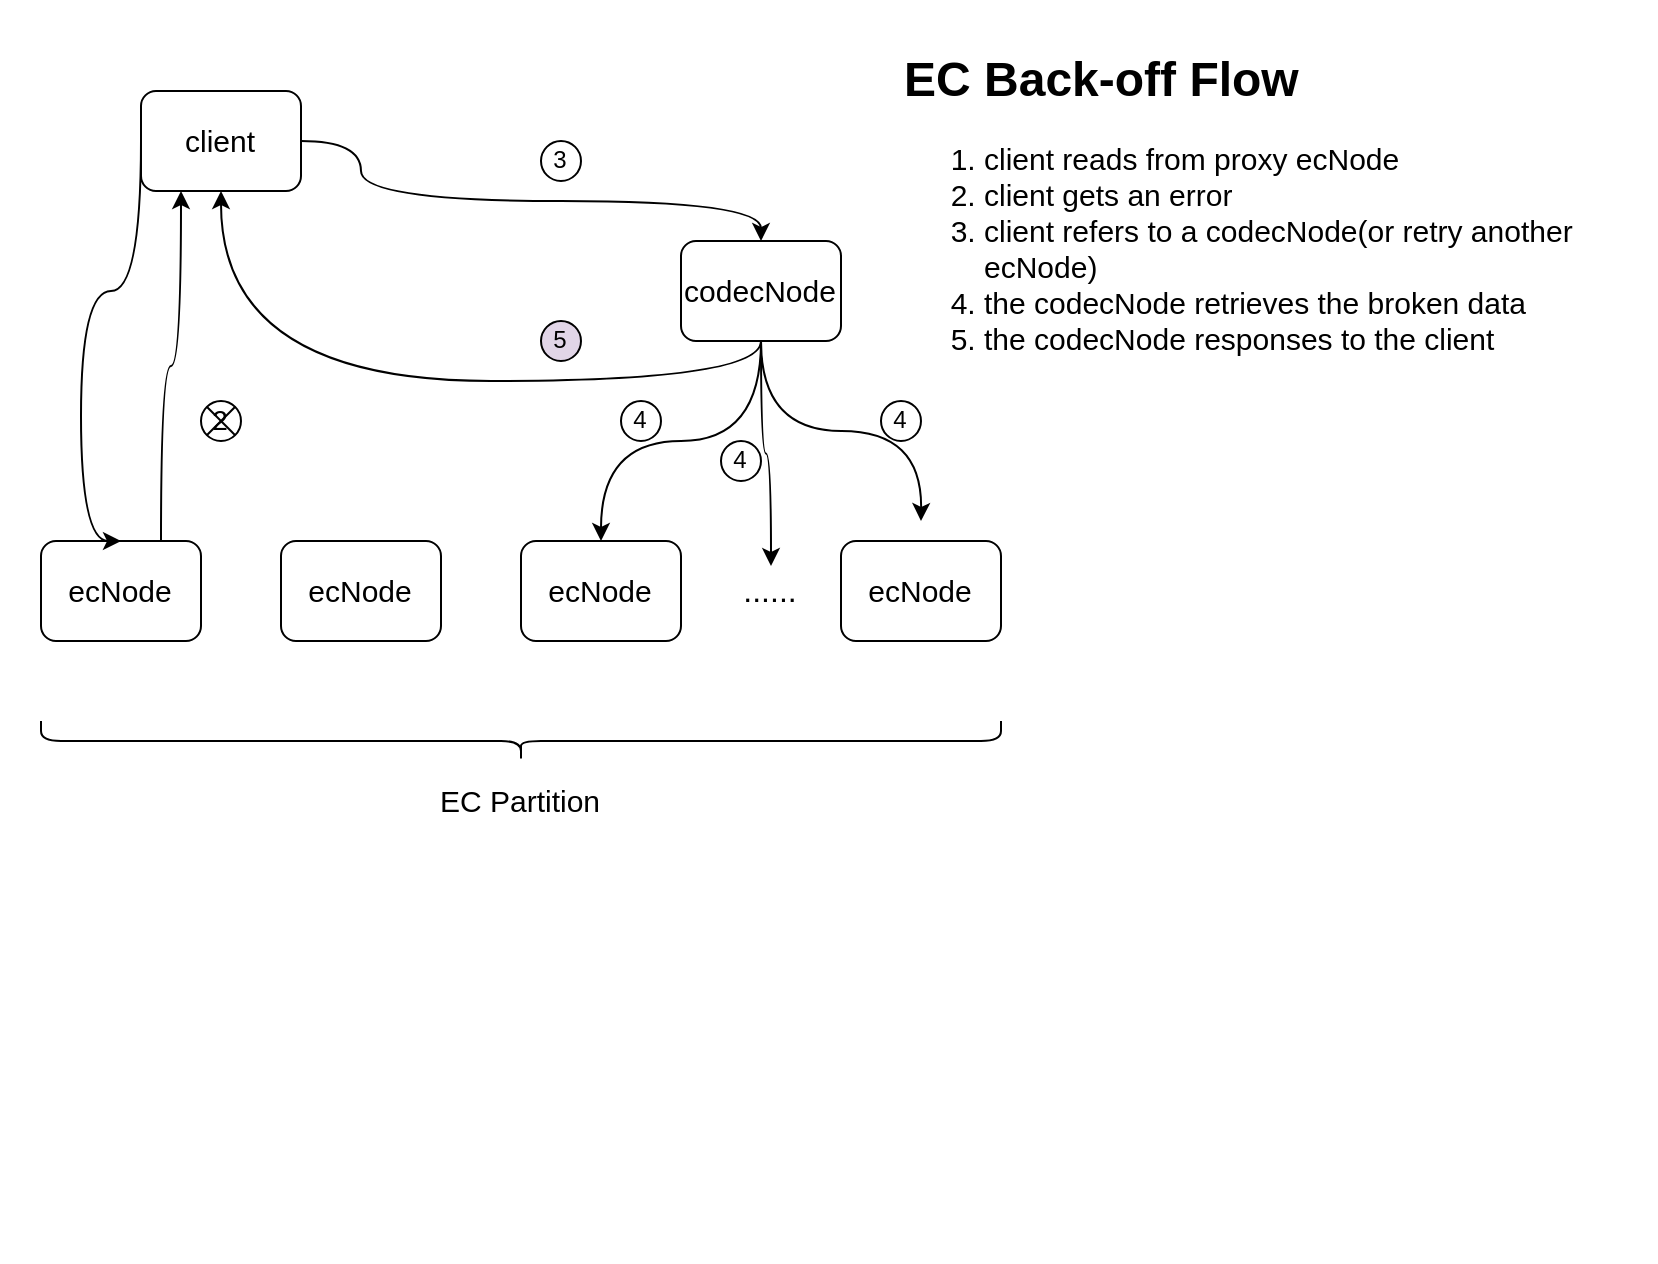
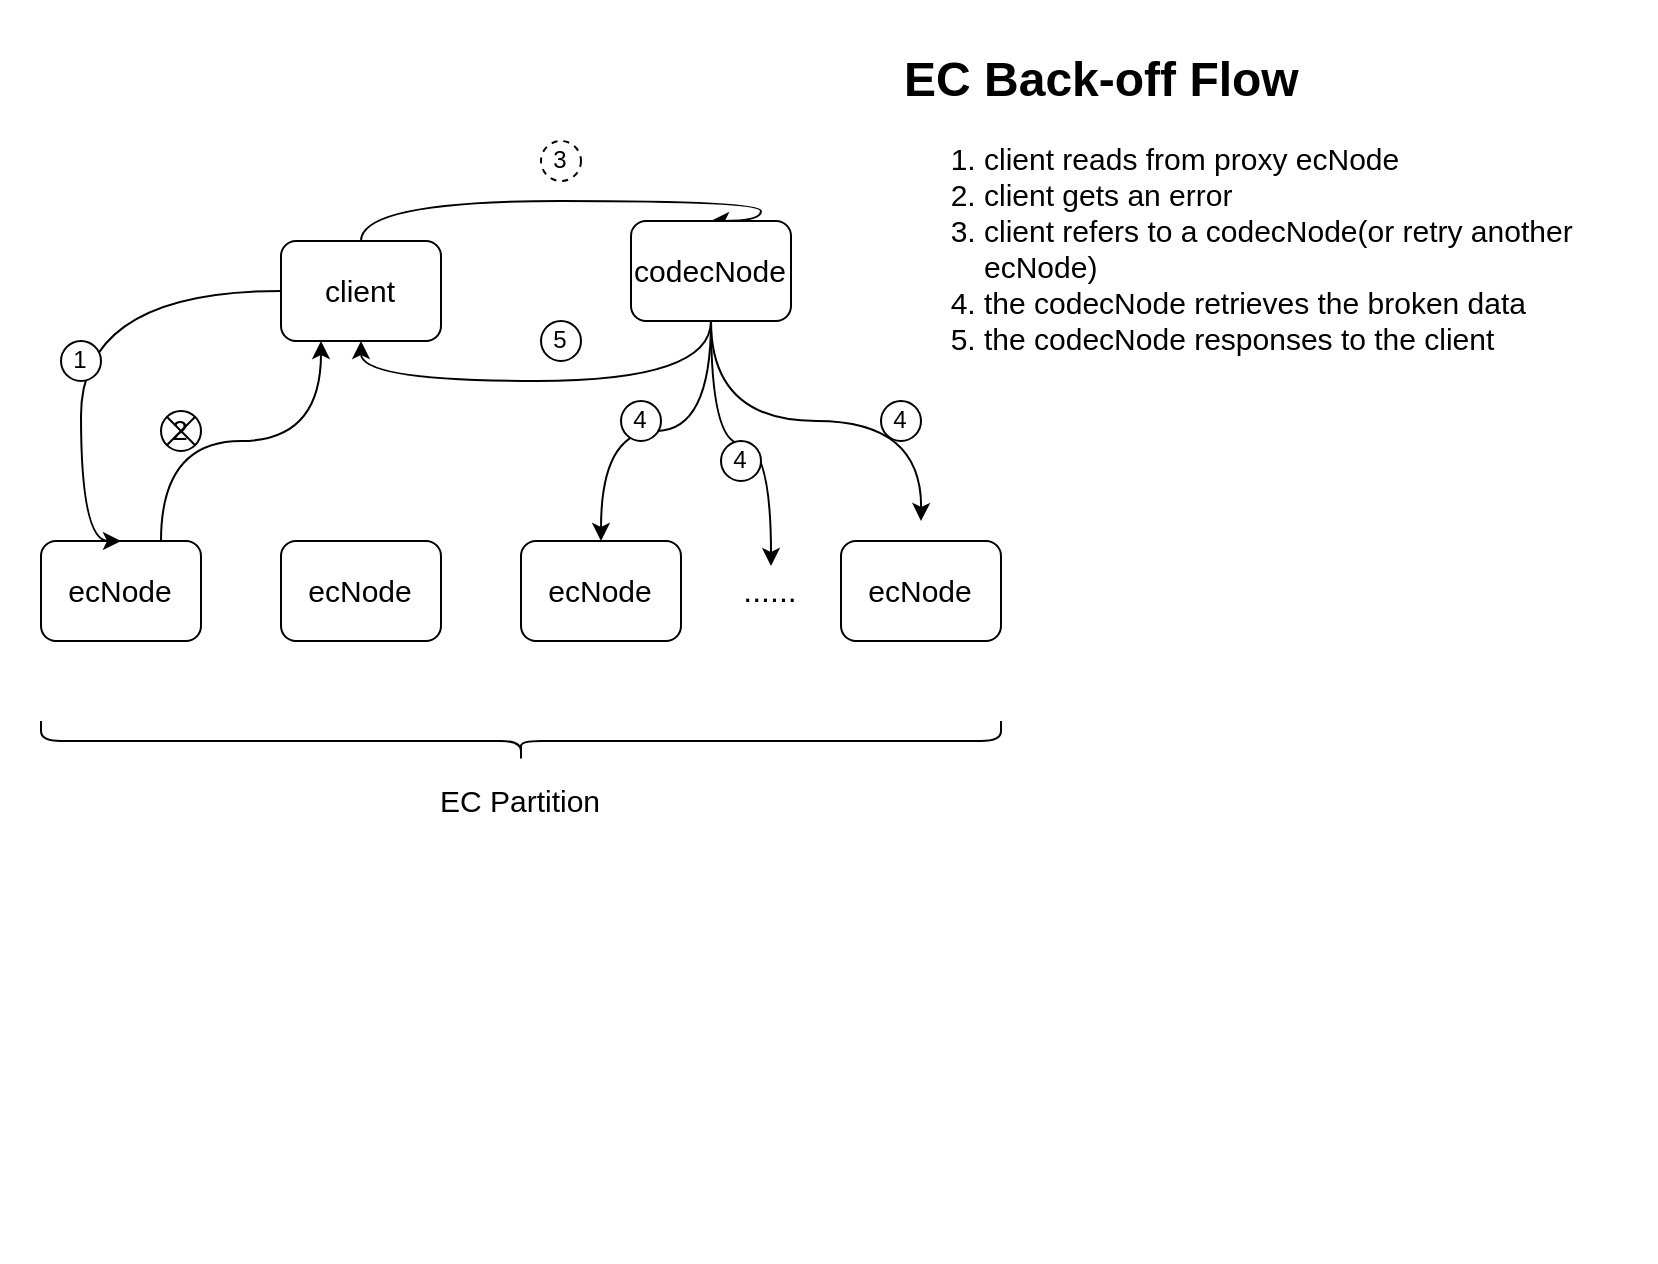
- <mxCell id="10" value="&lt;font style=&quot;font-size: 15px&quot;&gt;client&lt;/font&gt;" style="rounded=1;whiteSpace=wrap;html=1;" parent="1" vertex="1"><mxGeometry x="70" y="45" width="80" height="50" as="geometry" /></mxCell>
+ <mxCell id="10" value="&lt;font style=&quot;font-size: 15px&quot;&gt;client&lt;/font&gt;" style="rounded=1;whiteSpace=wrap;html=1;" parent="1" vertex="1"><mxGeometry x="140" y="120" width="80" height="50" as="geometry" /></mxCell>
- <mxCell id="19" value="3" style="ellipse;whiteSpace=wrap;html=1;aspect=fixed;" parent="1" vertex="1"><mxGeometry x="270" y="70" width="20" height="20" as="geometry" /></mxCell>
+ <mxCell id="19" value="3" style="ellipse;whiteSpace=wrap;html=1;aspect=fixed;dashed=1;" parent="1" vertex="1"><mxGeometry x="270" y="70" width="20" height="20" as="geometry" /></mxCell>
- <mxCell id="18" value="&lt;font style=&quot;font-size: 15px&quot;&gt;codecNode&lt;/font&gt;" style="rounded=1;whiteSpace=wrap;html=1;" parent="1" vertex="1"><mxGeometry x="340" y="120" width="80" height="50" as="geometry" /></mxCell>
+ <mxCell id="18" value="&lt;font style=&quot;font-size: 15px&quot;&gt;codecNode&lt;/font&gt;" style="rounded=1;whiteSpace=wrap;html=1;" parent="1" vertex="1"><mxGeometry x="315" y="110" width="80" height="50" as="geometry" /></mxCell>
- <mxCell id="20" value="5" style="ellipse;whiteSpace=wrap;html=1;aspect=fixed;fillColor=#e1d5e7;" parent="1" vertex="1"><mxGeometry x="270" y="160" width="20" height="20" as="geometry" /></mxCell>
+ <mxCell id="20" value="5" style="ellipse;whiteSpace=wrap;html=1;aspect=fixed;" parent="1" vertex="1"><mxGeometry x="270" y="160" width="20" height="20" as="geometry" /></mxCell>
+ <mxCell id="11" value="1" style="ellipse;whiteSpace=wrap;html=1;aspect=fixed;" parent="1" vertex="1"><mxGeometry x="30" y="170" width="20" height="20" as="geometry" /></mxCell>
- <mxCell id="21" value="&lt;font style=&quot;font-size: 14px&quot;&gt;2&lt;/font&gt;" style="shape=sumEllipse;perimeter=ellipsePerimeter;whiteSpace=wrap;html=1;backgroundOutline=1;fillColor=none;" parent="1" vertex="1"><mxGeometry x="100" y="200" width="20" height="20" as="geometry" /></mxCell>
+ <mxCell id="21" value="&lt;font style=&quot;font-size: 14px&quot;&gt;2&lt;/font&gt;" style="shape=sumEllipse;perimeter=ellipsePerimeter;whiteSpace=wrap;html=1;backgroundOutline=1;fillColor=none;" parent="1" vertex="1"><mxGeometry x="80" y="205" width="20" height="20" as="geometry" /></mxCell>
